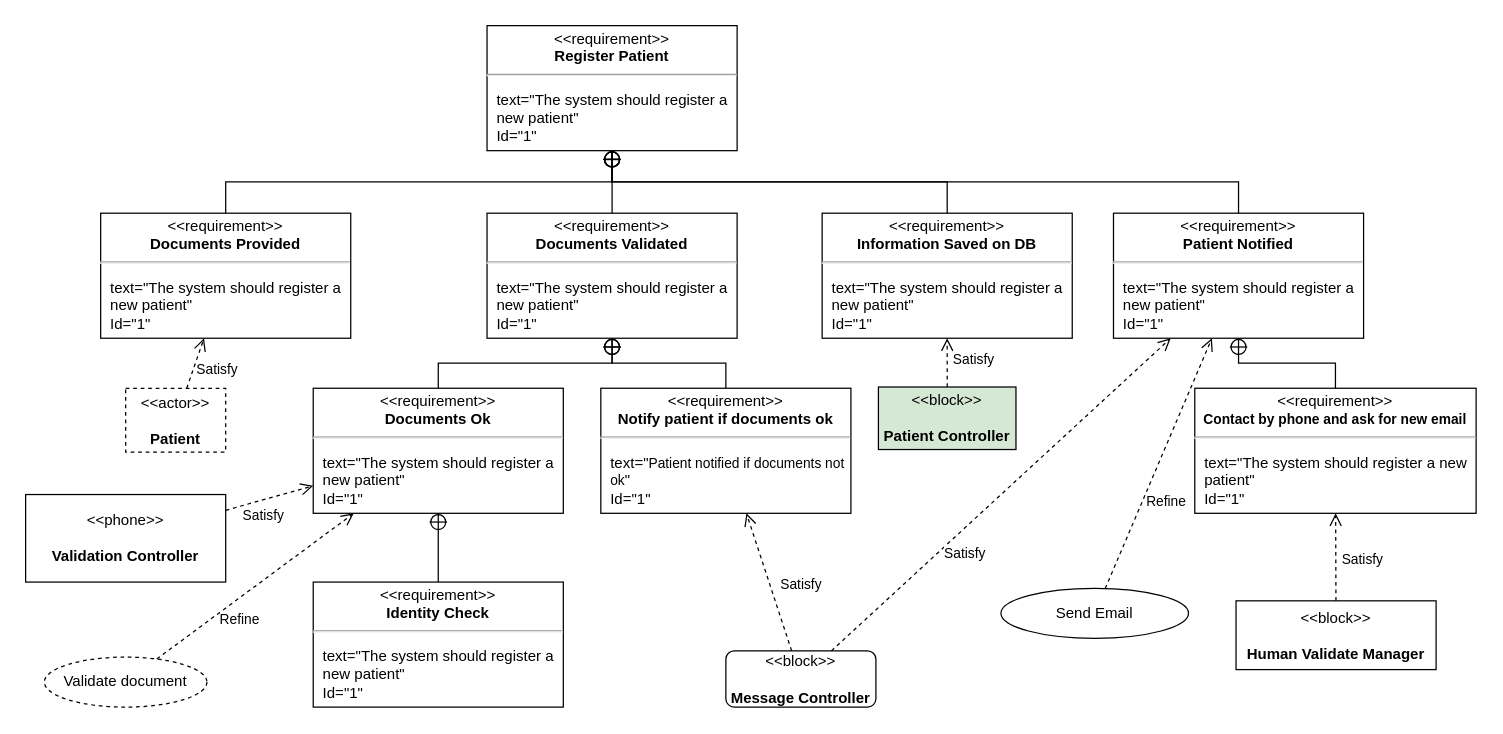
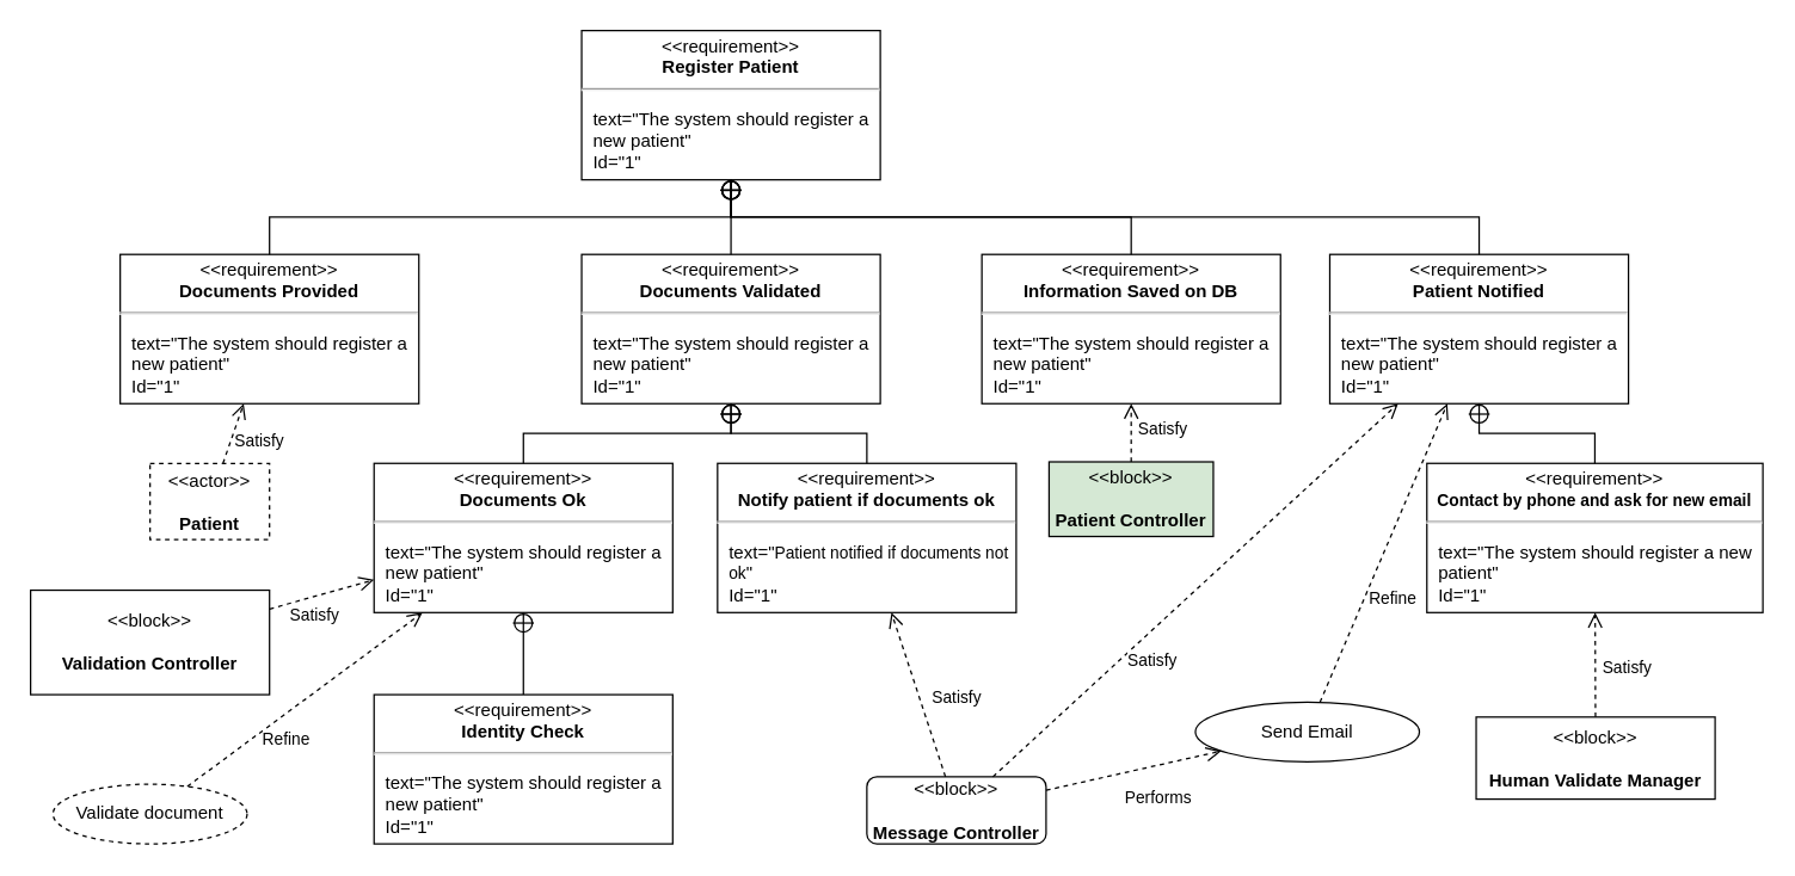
- <mxCell id="12" value="&amp;lt;&amp;lt;phone&amp;gt;&amp;gt;&lt;br&gt;&lt;br&gt;&lt;b&gt;Validation Controller&lt;/b&gt;" style="html=1;align=center;verticalAlign=middle;dashed=0;whiteSpace=wrap;" vertex="1" parent="1"><mxGeometry x="20" y="395" width="160" height="70" as="geometry" /></mxCell>
+ <mxCell id="12" value="&amp;lt;&amp;lt;block&amp;gt;&amp;gt;&lt;br&gt;&lt;br&gt;&lt;b&gt;Validation Controller&lt;/b&gt;" style="html=1;align=center;verticalAlign=middle;dashed=0;whiteSpace=wrap;" vertex="1" parent="1"><mxGeometry x="20" y="395" width="160" height="70" as="geometry" /></mxCell>
+ <mxCell id="34" value="Performs" style="html=1;verticalAlign=bottom;endArrow=open;dashed=1;endSize=8;curved=0;rounded=0;" edge="1" parent="1" source="14" target="29"><mxGeometry x="0.167" y="-30" relative="1" as="geometry"><mxPoint x="844.5" y="565" as="sourcePoint" /><mxPoint x="844.5" y="625" as="targetPoint" /><mxPoint as="offset" /></mxGeometry></mxCell>
